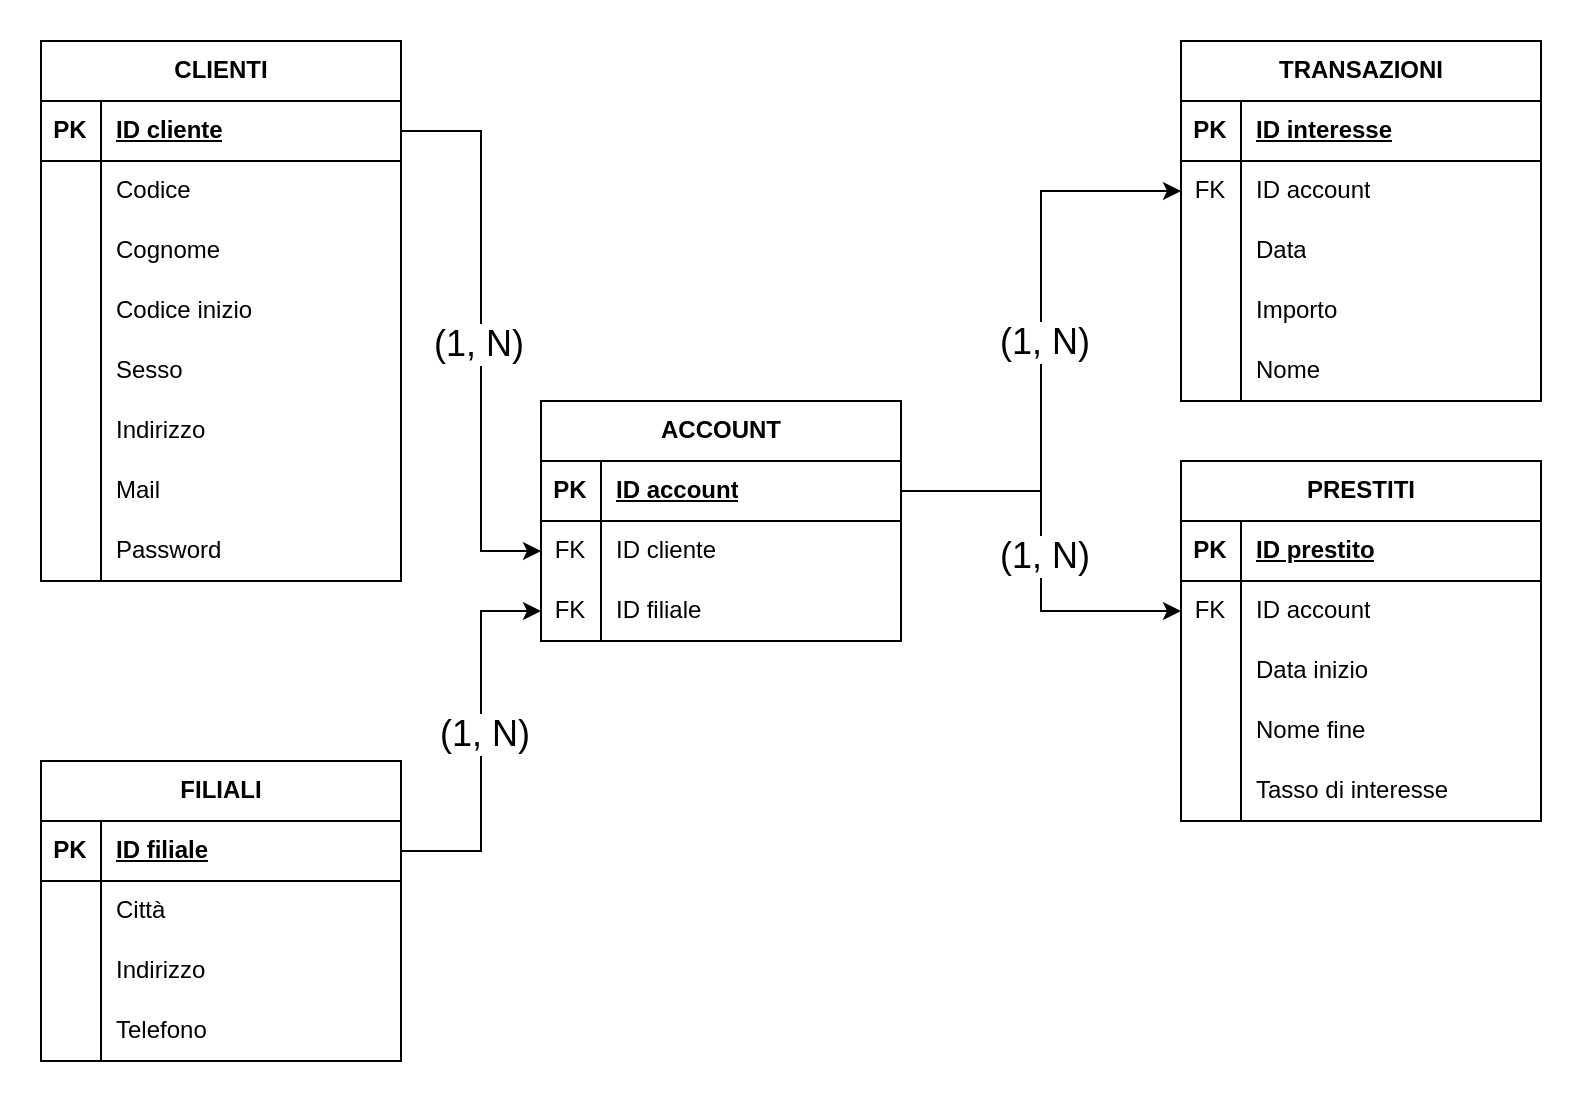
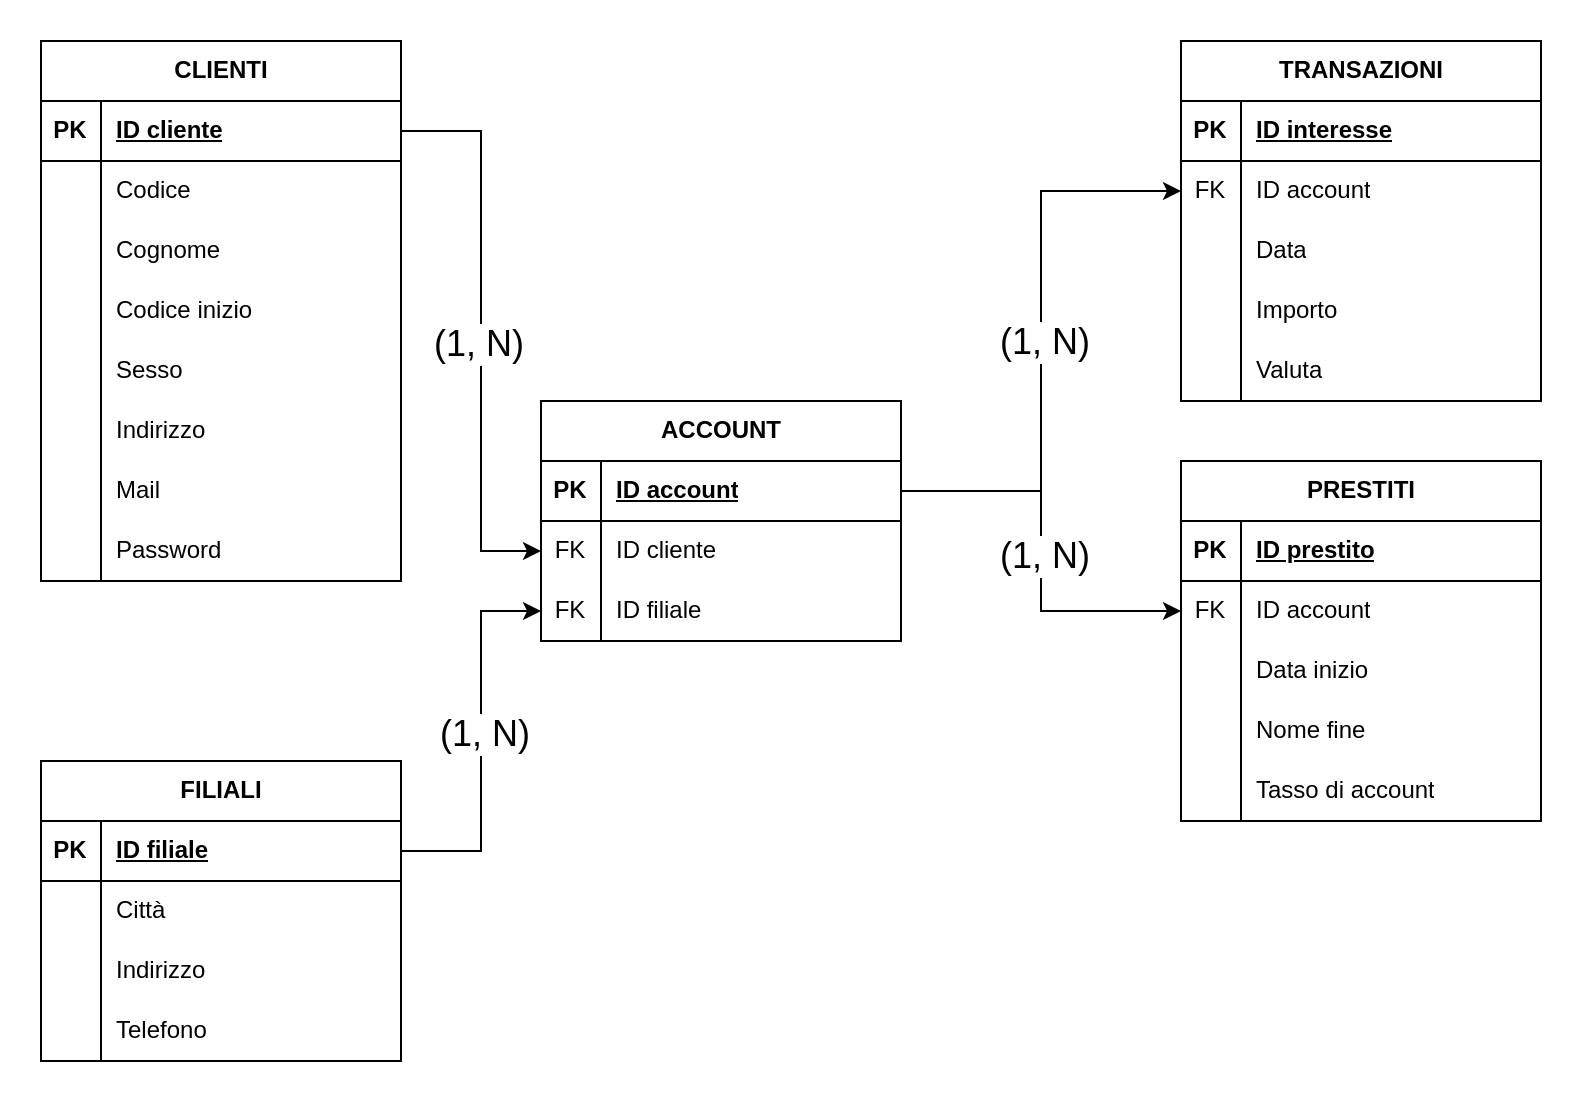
- <mxCell id="52" value="Nome" style="shape=partialRectangle;connectable=0;fillColor=none;top=0;left=0;bottom=0;right=0;align=left;spacingLeft=6;overflow=hidden;whiteSpace=wrap;html=1;" vertex="1" parent="50"><mxGeometry x="30" width="150" height="30" as="geometry"><mxRectangle width="150" height="30" as="alternateBounds" /></mxGeometry></mxCell>
+ <mxCell id="52" value="Valuta" style="shape=partialRectangle;connectable=0;fillColor=none;top=0;left=0;bottom=0;right=0;align=left;spacingLeft=6;overflow=hidden;whiteSpace=wrap;html=1;" vertex="1" parent="50"><mxGeometry x="30" width="150" height="30" as="geometry"><mxRectangle width="150" height="30" as="alternateBounds" /></mxGeometry></mxCell>
- <mxCell id="81" value="Tasso di interesse" style="shape=partialRectangle;connectable=0;fillColor=none;top=0;left=0;bottom=0;right=0;align=left;spacingLeft=6;overflow=hidden;whiteSpace=wrap;html=1;" vertex="1" parent="79"><mxGeometry x="30" width="150" height="30" as="geometry"><mxRectangle width="150" height="30" as="alternateBounds" /></mxGeometry></mxCell>
+ <mxCell id="81" value="Tasso di account" style="shape=partialRectangle;connectable=0;fillColor=none;top=0;left=0;bottom=0;right=0;align=left;spacingLeft=6;overflow=hidden;whiteSpace=wrap;html=1;" vertex="1" parent="79"><mxGeometry x="30" width="150" height="30" as="geometry"><mxRectangle width="150" height="30" as="alternateBounds" /></mxGeometry></mxCell>
